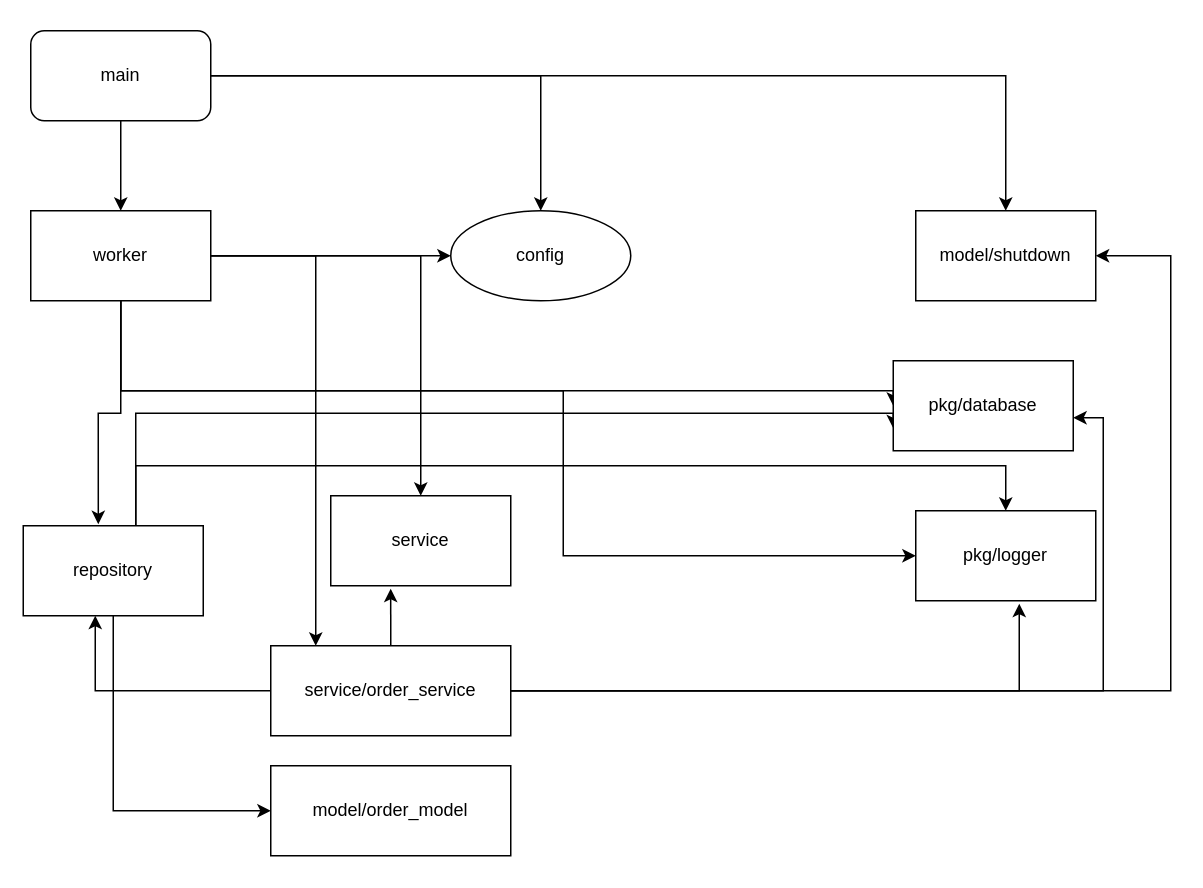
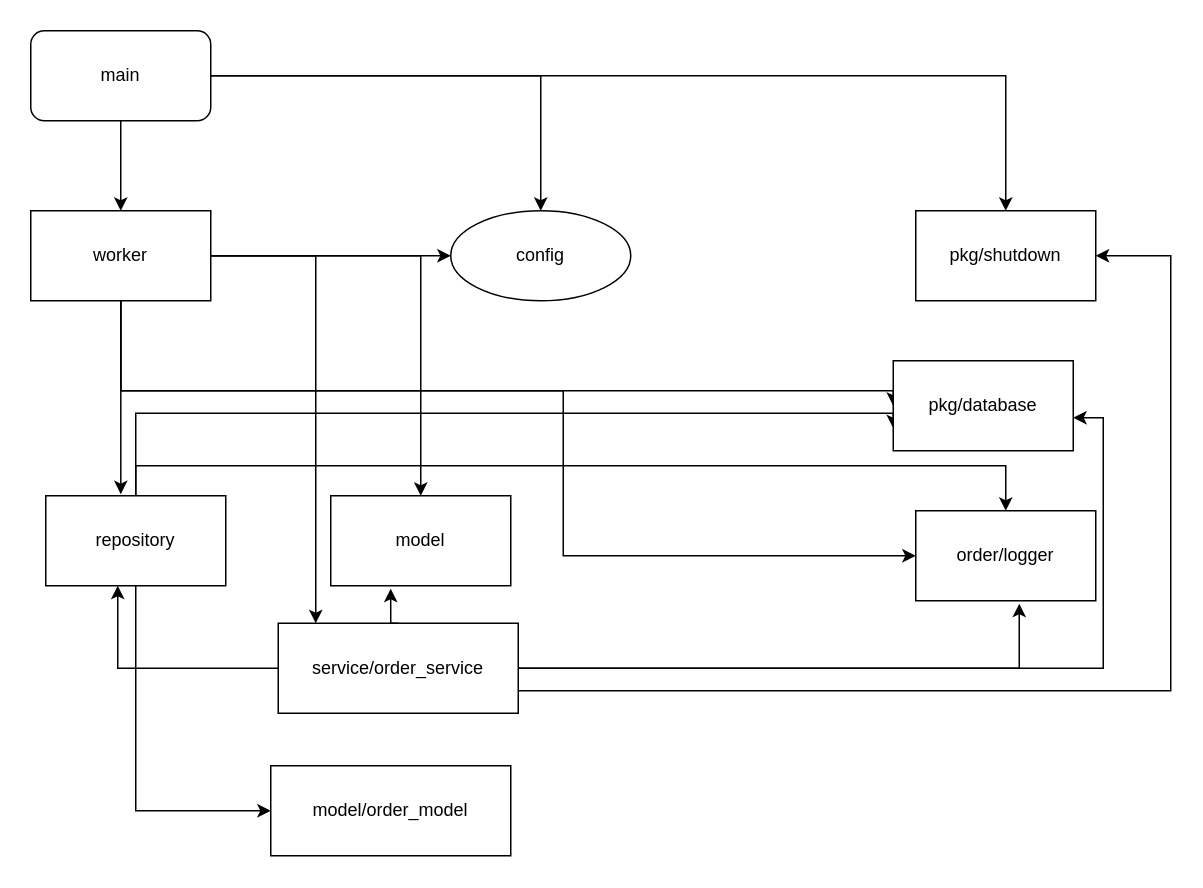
- <mxCell id="14" value="model/shutdown" style="rounded=0;whiteSpace=wrap;html=1;" vertex="1" parent="1"><mxGeometry x="610" y="140" width="120" height="60" as="geometry" /></mxCell>
+ <mxCell id="14" value="pkg/shutdown" style="rounded=0;whiteSpace=wrap;html=1;" vertex="1" parent="1"><mxGeometry x="610" y="140" width="120" height="60" as="geometry" /></mxCell>
- <mxCell id="19" value="service" style="rounded=0;whiteSpace=wrap;html=1;" vertex="1" parent="1"><mxGeometry x="220" y="330" width="120" height="60" as="geometry" /></mxCell>
+ <mxCell id="19" value="model" style="rounded=0;whiteSpace=wrap;html=1;" vertex="1" parent="1"><mxGeometry x="220" y="330" width="120" height="60" as="geometry" /></mxCell>
- <mxCell id="21" value="pkg/logger" style="rounded=0;whiteSpace=wrap;html=1;" vertex="1" parent="1"><mxGeometry x="610" y="340" width="120" height="60" as="geometry" /></mxCell>
+ <mxCell id="21" value="order/logger" style="rounded=0;whiteSpace=wrap;html=1;" vertex="1" parent="1"><mxGeometry x="610" y="340" width="120" height="60" as="geometry" /></mxCell>
- <mxCell id="18" value="repository" style="rounded=0;whiteSpace=wrap;html=1;" vertex="1" parent="1"><mxGeometry x="15" y="350" width="120" height="60" as="geometry" /></mxCell>
+ <mxCell id="18" value="repository" style="rounded=0;whiteSpace=wrap;html=1;" vertex="1" parent="1"><mxGeometry x="30" y="330" width="120" height="60" as="geometry" /></mxCell>
- <mxCell id="27" value="service/order_service" style="rounded=0;whiteSpace=wrap;html=1;" vertex="1" parent="1"><mxGeometry x="180" y="430" width="160" height="60" as="geometry" /></mxCell>
+ <mxCell id="27" value="service/order_service" style="rounded=0;whiteSpace=wrap;html=1;" vertex="1" parent="1"><mxGeometry x="185" y="415" width="160" height="60" as="geometry" /></mxCell>
